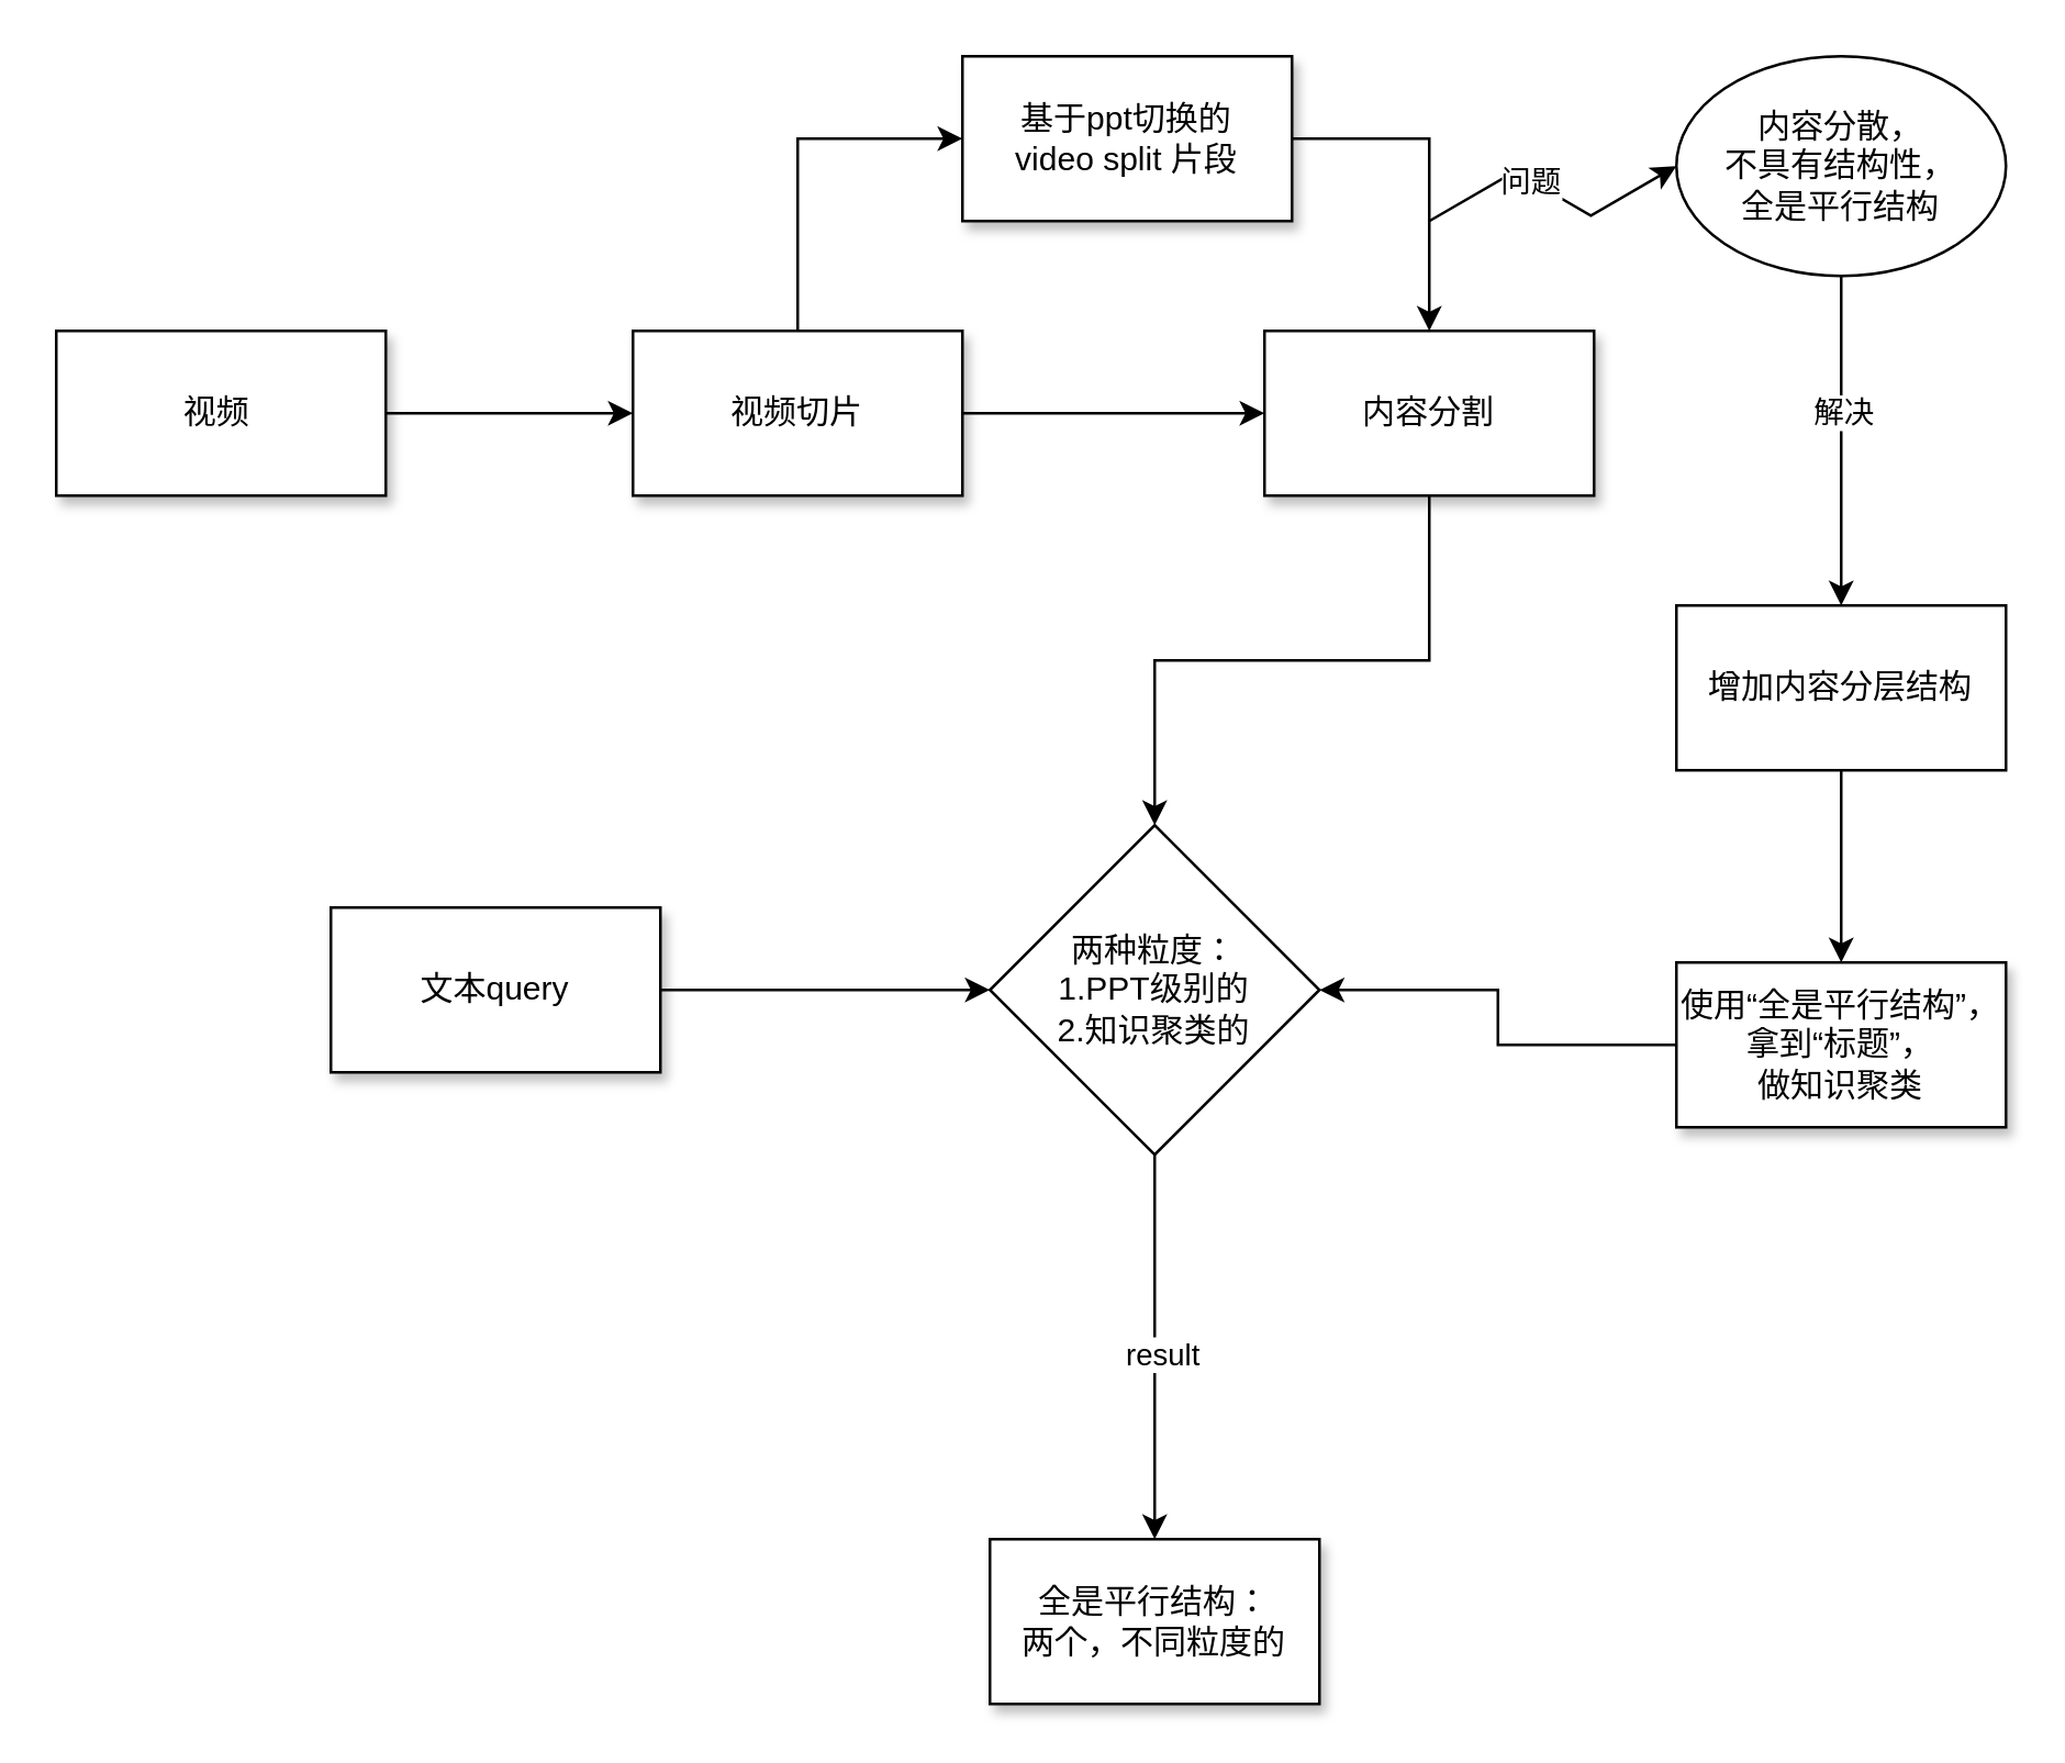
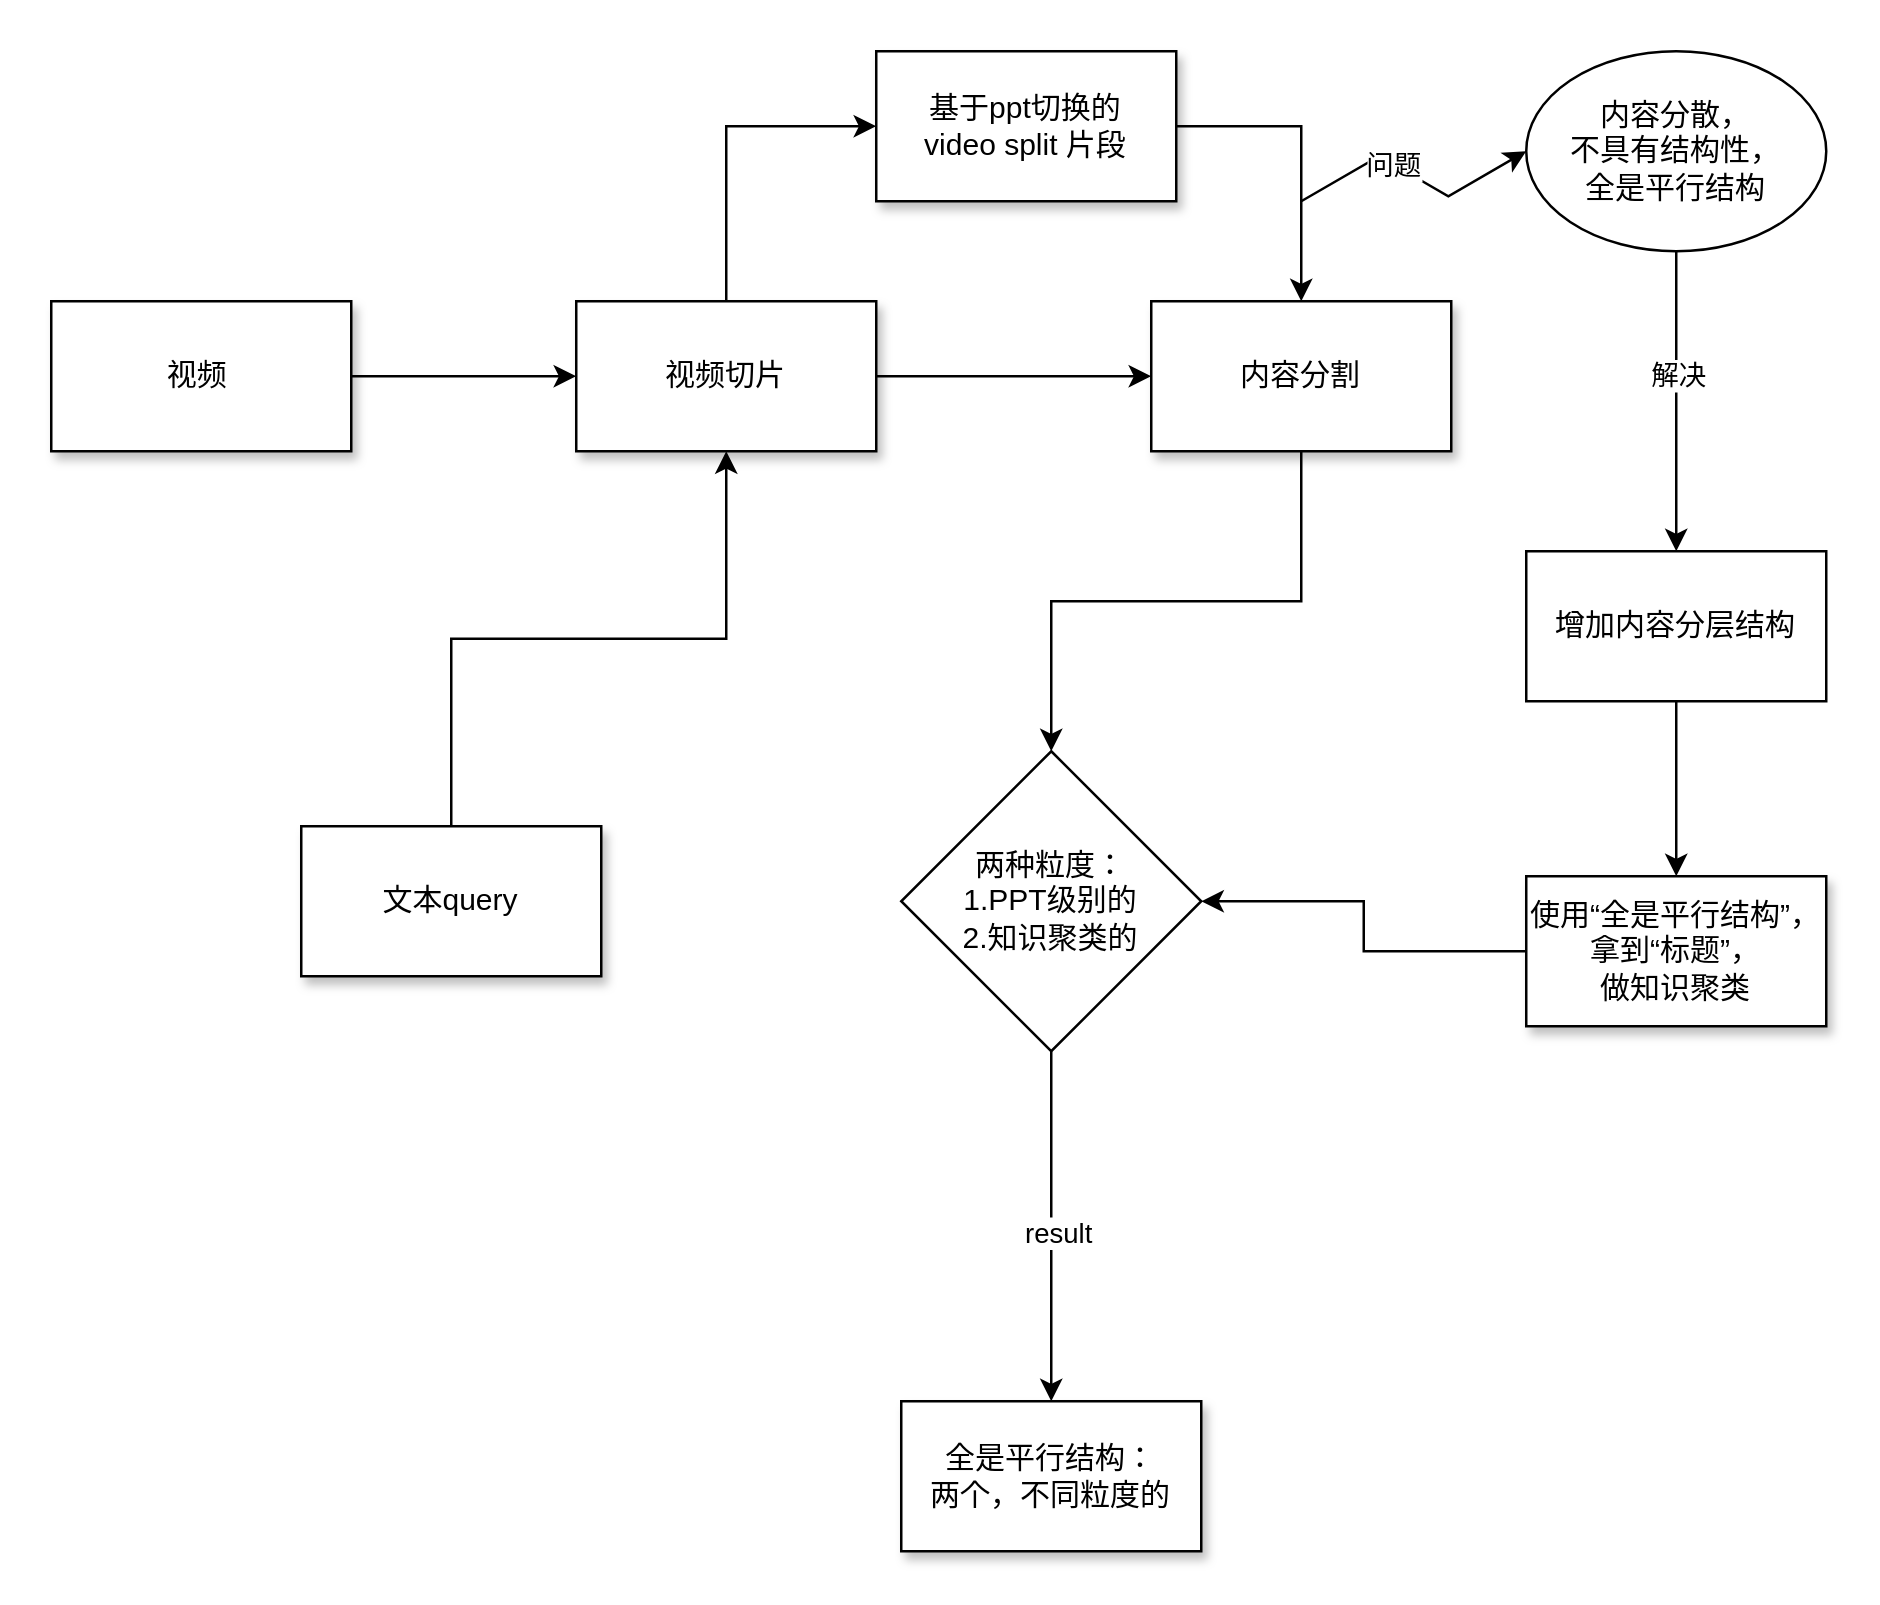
- <mxCell id="23" style="edgeStyle=orthogonalEdgeStyle;rounded=0;orthogonalLoop=1;jettySize=auto;html=1;entryX=0;entryY=0.5;entryDx=0;entryDy=0;" edge="1" parent="1" source="24" target="22"><mxGeometry relative="1" as="geometry" /></mxCell>
+ <mxCell id="23" style="edgeStyle=orthogonalEdgeStyle;rounded=0;orthogonalLoop=1;jettySize=auto;html=1;" edge="1" parent="1" source="24" target="6"><mxGeometry relative="1" as="geometry" /></mxCell>
